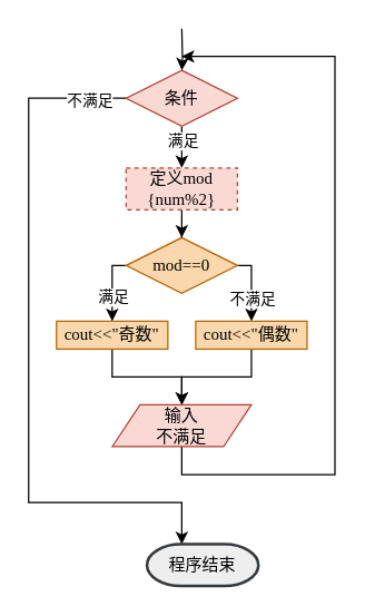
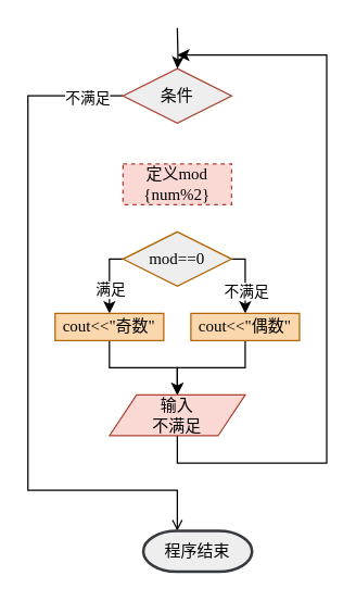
- <mxCell id="15" value="条件" style="rhombus;whiteSpace=wrap;html=1;fillColor=#fad9d5;strokeColor=#ae4132;fontFamily=consolas;" parent="1" vertex="1"><mxGeometry x="90" y="50" width="80" height="40" as="geometry" /></mxCell>
+ <mxCell id="15" value="条件" style="rhombus;whiteSpace=wrap;html=1;fillColor=#eeeeee;strokeColor=#ae4132;fontFamily=consolas;" parent="1" vertex="1"><mxGeometry x="90" y="50" width="80" height="40" as="geometry" /></mxCell>
- <mxCell id="11" style="edgeStyle=orthogonalEdgeStyle;rounded=0;orthogonalLoop=1;jettySize=auto;html=1;entryX=0.5;entryY=0;entryDx=0;entryDy=0;" parent="1" source="15" target="17" edge="1"><mxGeometry relative="1" as="geometry" /></mxCell>
- <mxCell id="12" value="满足" style="edgeLabel;html=1;align=center;verticalAlign=middle;resizable=0;points=[];" parent="11" vertex="1" connectable="0"><mxGeometry x="0.619" y="-2" relative="1" as="geometry"><mxPoint x="2" y="-10" as="offset" /></mxGeometry></mxCell>
- <mxCell id="16" style="edgeStyle=orthogonalEdgeStyle;rounded=0;orthogonalLoop=1;jettySize=auto;html=1;" parent="1" source="17" target="6" edge="1"><mxGeometry relative="1" as="geometry" /></mxCell>
- <mxCell id="6" value="&lt;font face=&quot;consolas&quot;&gt;mod==0&lt;/font&gt;" style="rhombus;whiteSpace=wrap;html=1;fillColor=#fad7ac;strokeColor=#b46504;" parent="1" vertex="1"><mxGeometry x="90" y="170" width="80" height="40" as="geometry" /></mxCell>
+ <mxCell id="6" value="&lt;font face=&quot;consolas&quot;&gt;mod==0&lt;/font&gt;" style="rhombus;whiteSpace=wrap;html=1;fillColor=#eeeeee;strokeColor=#b46504;" parent="1" vertex="1"><mxGeometry x="90" y="170" width="80" height="40" as="geometry" /></mxCell>
- <mxCell id="13" style="edgeStyle=orthogonalEdgeStyle;rounded=0;orthogonalLoop=1;jettySize=auto;html=1;" parent="1" source="15" target="19" edge="1"><mxGeometry relative="1" as="geometry"><Array as="points"><mxPoint x="20" y="70" /><mxPoint x="20" y="360" /><mxPoint x="130" y="360" /></Array></mxGeometry></mxCell>
+ <mxCell id="13" style="edgeStyle=orthogonalEdgeStyle;rounded=0;orthogonalLoop=1;jettySize=auto;html=1;endArrow=open;" parent="1" source="15" target="19" edge="1"><mxGeometry relative="1" as="geometry"><Array as="points"><mxPoint x="20" y="70" /><mxPoint x="20" y="360" /><mxPoint x="130" y="360" /></Array></mxGeometry></mxCell>
